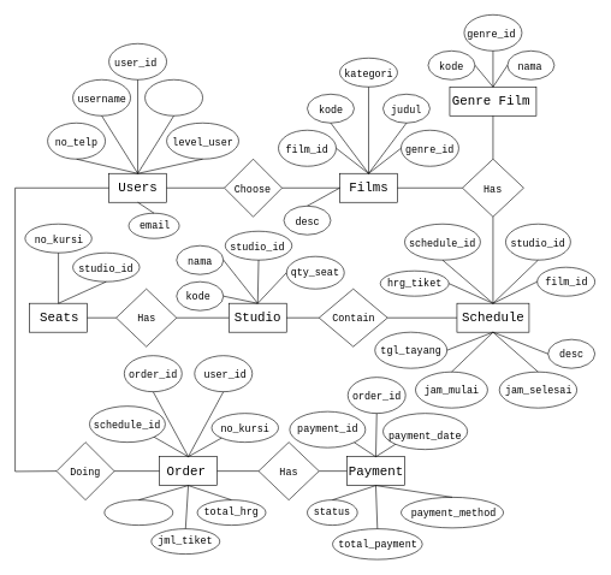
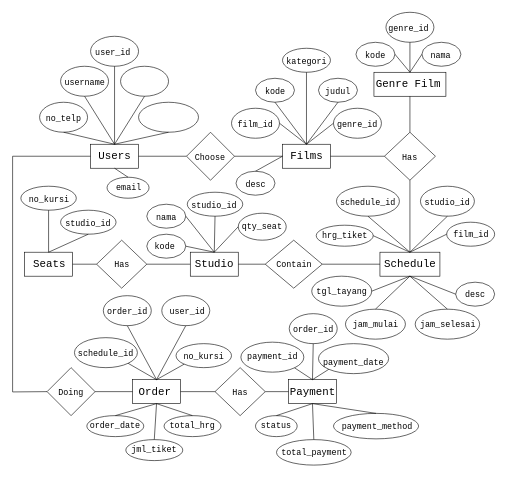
- <mxCell id="12" value="&lt;h2&gt;&lt;font style=&quot;font-weight: normal; font-size: 14px;&quot; face=&quot;Courier New&quot;&gt;level_user&lt;/font&gt;&lt;/h2&gt;" style="text;html=1;strokeColor=none;fillColor=none;align=center;verticalAlign=middle;whiteSpace=wrap;rounded=0;" vertex="1" parent="1"><mxGeometry x="233.75" y="180" width="92.5" height="30" as="geometry" /></mxCell>
+ <mxCell id="132" value="&lt;h2&gt;&lt;font style=&quot;font-weight: normal; font-size: 14px;&quot; face=&quot;Courier New&quot;&gt;order_date&lt;/font&gt;&lt;/h2&gt;" style="text;html=1;strokeColor=none;fillColor=none;align=center;verticalAlign=middle;whiteSpace=wrap;rounded=0;" vertex="1" parent="1"><mxGeometry x="146.25" y="692.5" width="90" height="30" as="geometry" /></mxCell>
